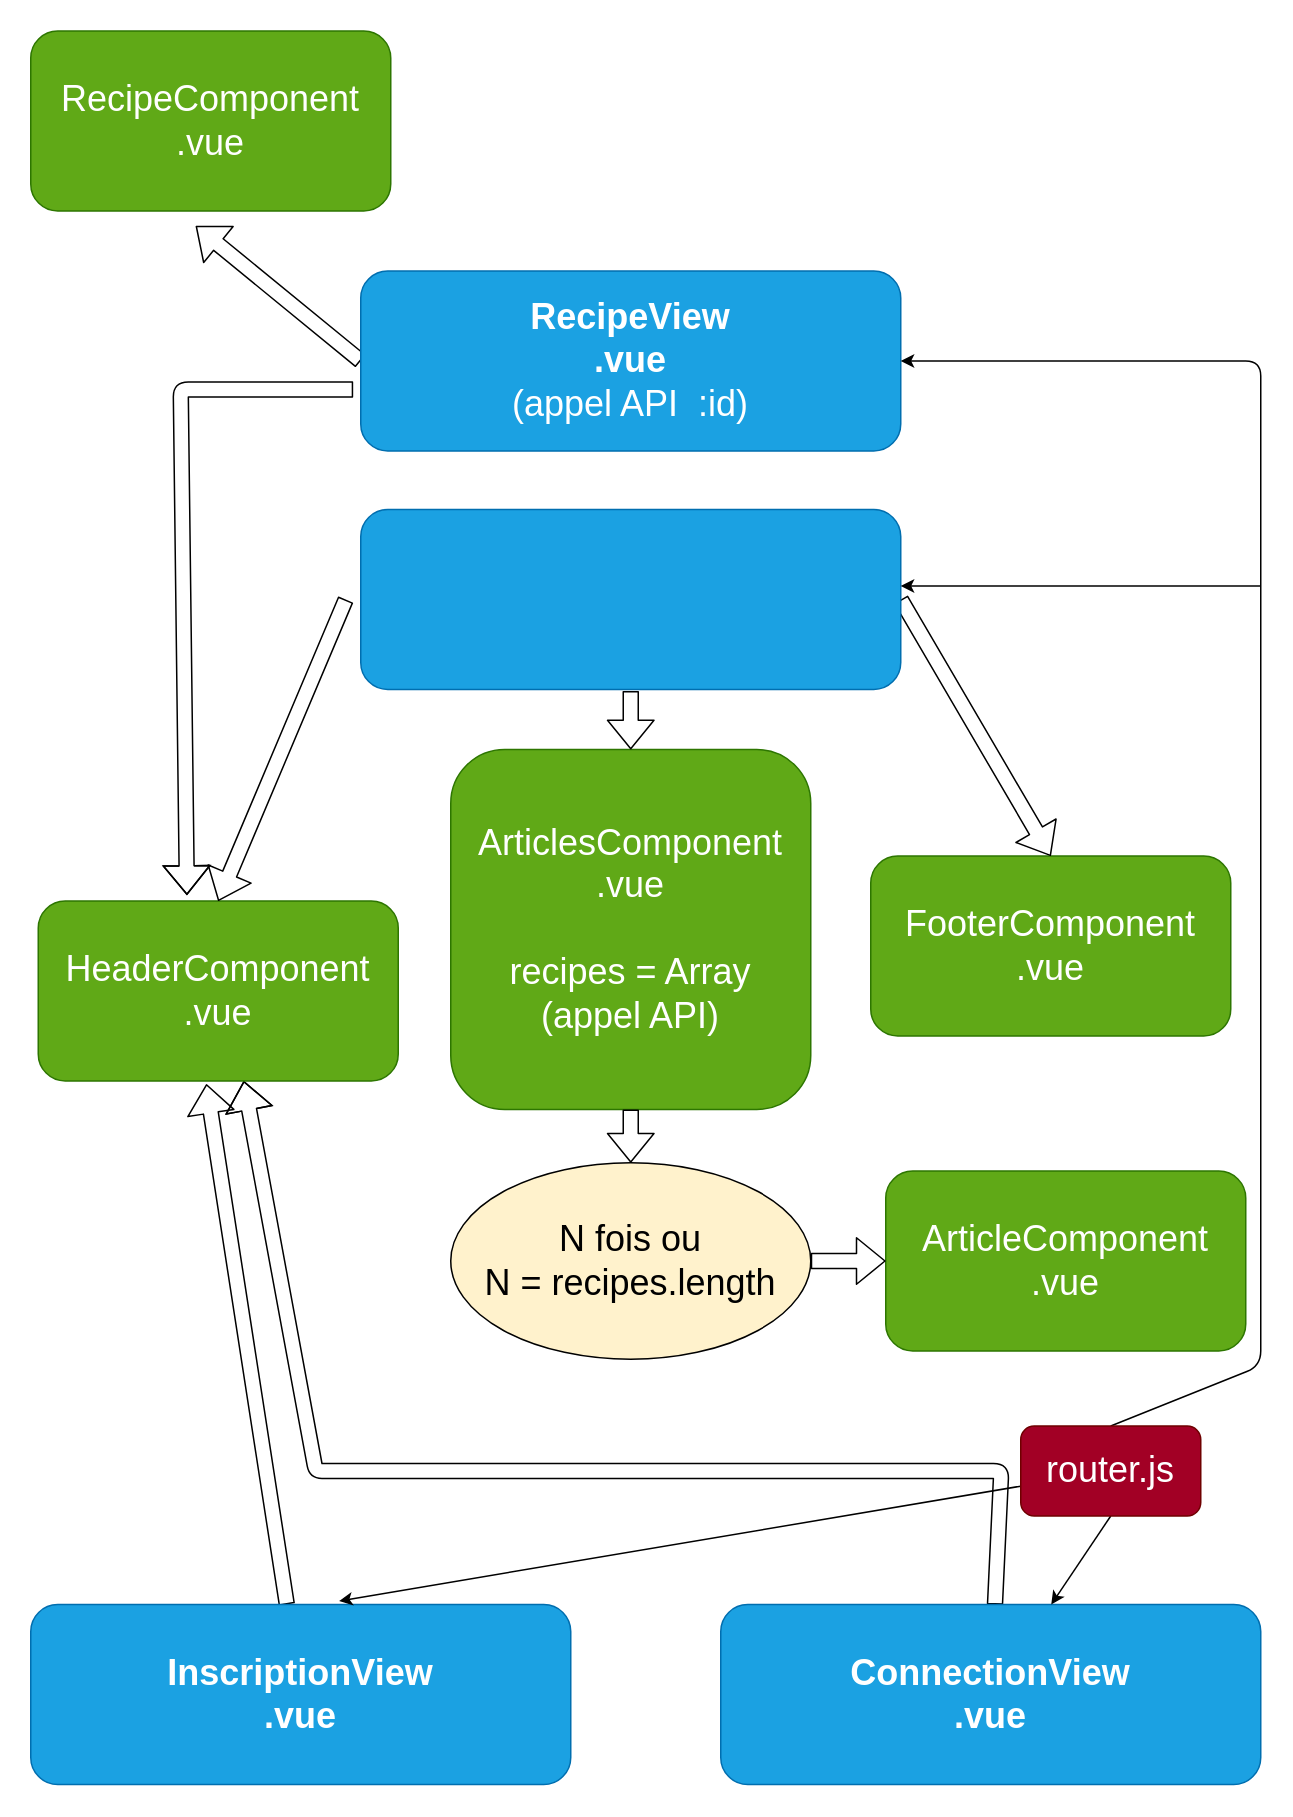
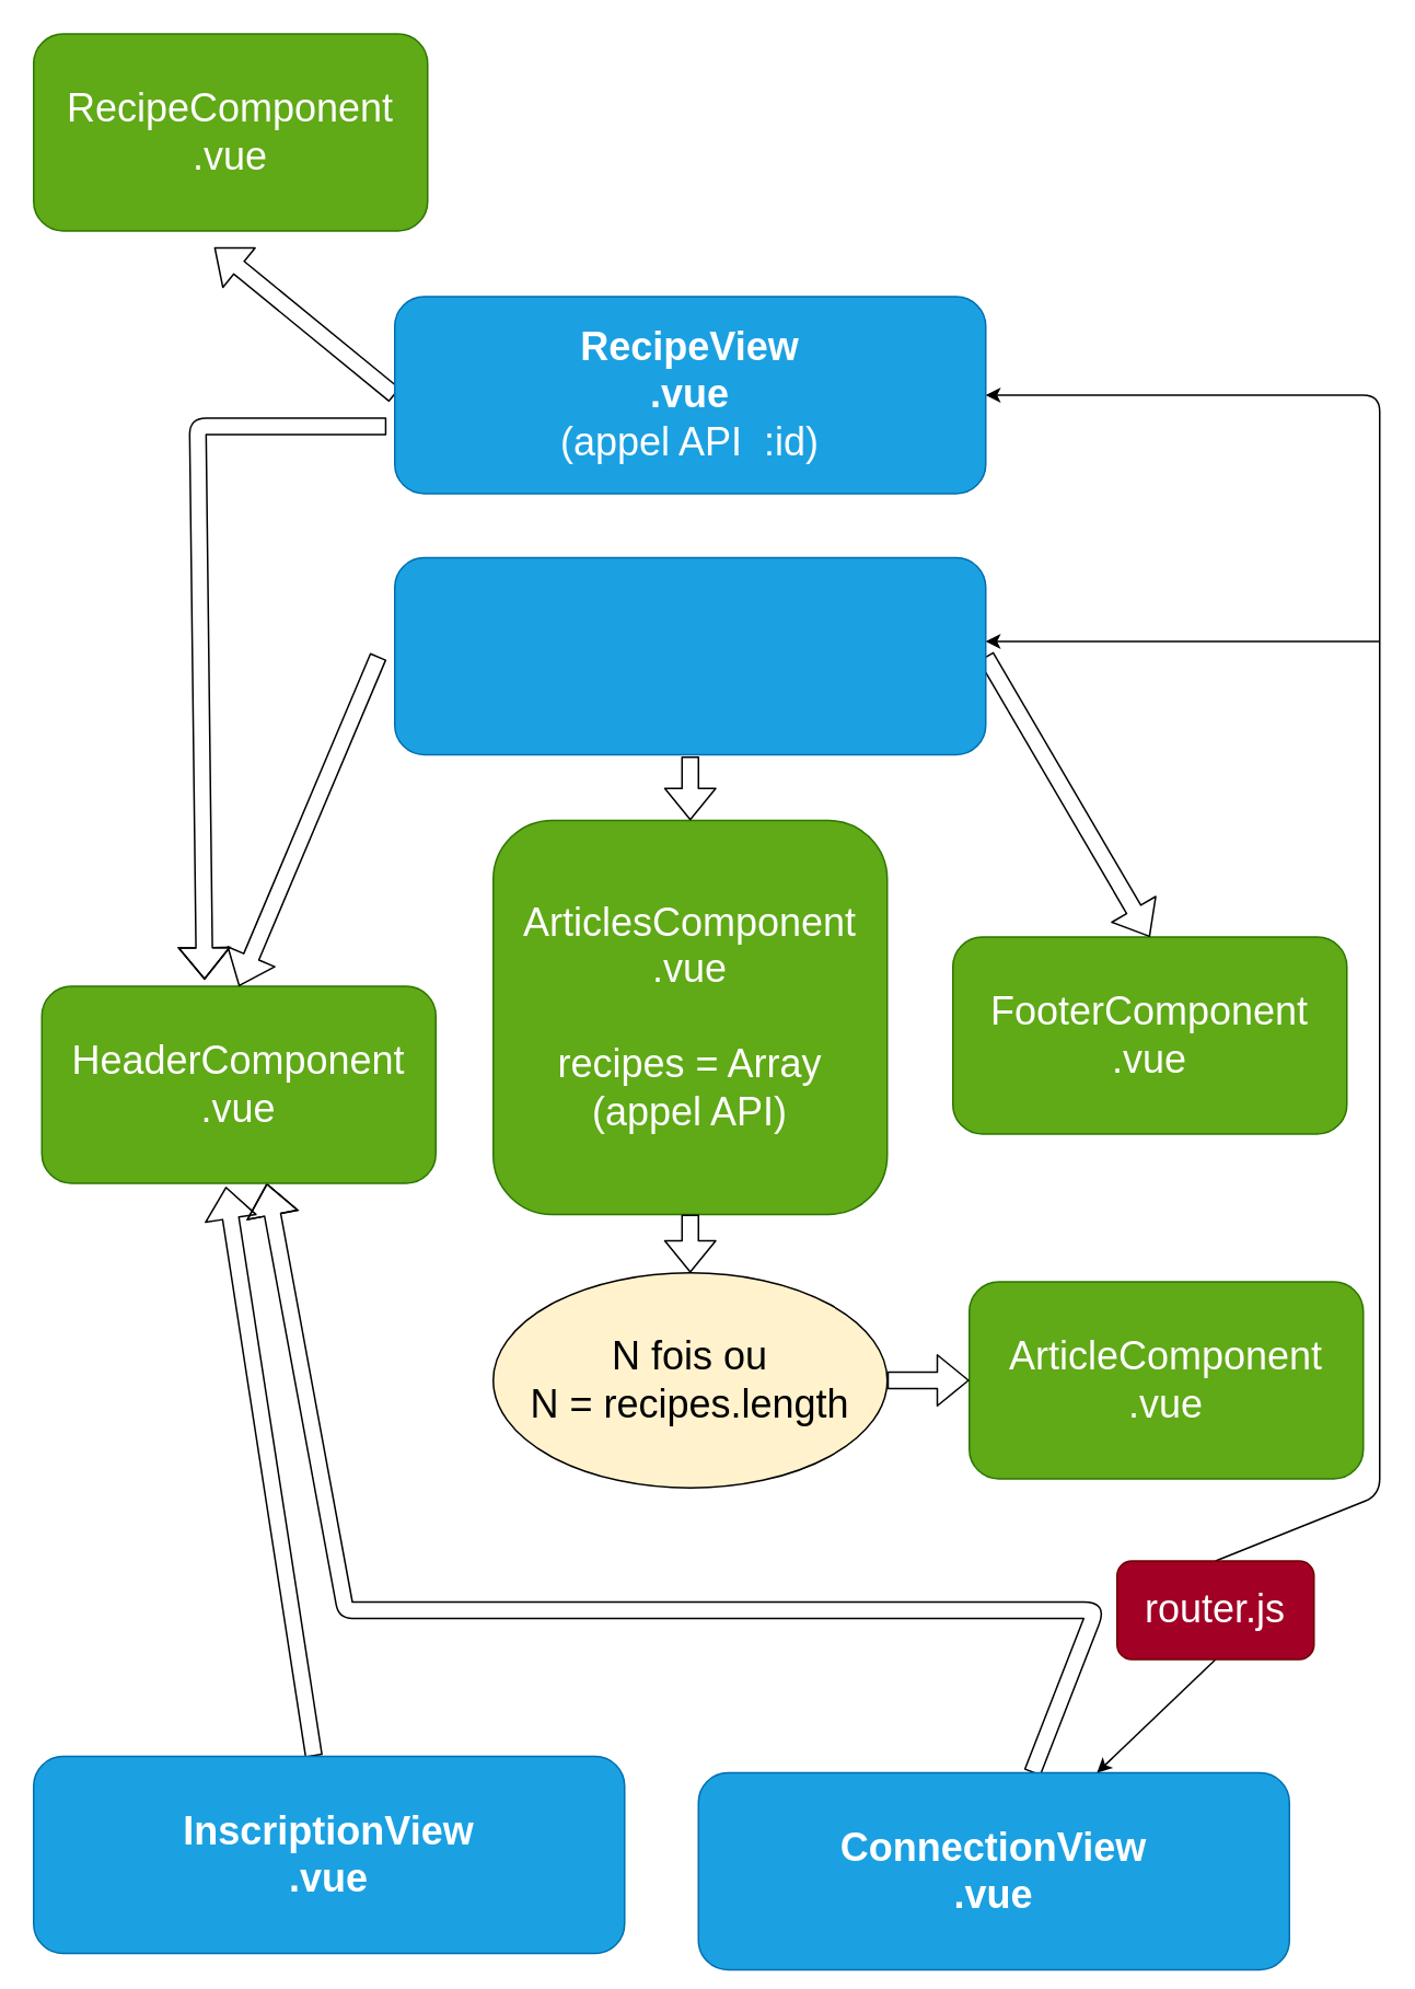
- <mxCell id="23" value="" style="edgeStyle=none;html=1;fontSize=24;entryX=0.571;entryY=-0.019;entryDx=0;entryDy=0;entryPerimeter=0;" parent="1" source="25" target="5" edge="1"><mxGeometry relative="1" as="geometry"><mxPoint x="600" y="960" as="targetPoint" /></mxGeometry></mxCell>
- <mxCell id="3" value="&lt;b&gt;ConnectionView&lt;br&gt;.vue&lt;/b&gt;" style="rounded=1;whiteSpace=wrap;html=1;fontSize=24;fillColor=#1ba1e2;fontColor=#ffffff;strokeColor=#006EAF;" parent="1" vertex="1"><mxGeometry x="480" y="1069" width="360" height="120" as="geometry" /></mxCell>
+ <mxCell id="3" value="&lt;b&gt;ConnectionView&lt;br&gt;.vue&lt;/b&gt;" style="rounded=1;whiteSpace=wrap;html=1;fontSize=24;fillColor=#1ba1e2;fontColor=#ffffff;strokeColor=#006EAF;" parent="1" vertex="1"><mxGeometry x="425" y="1079" width="360" height="120" as="geometry" /></mxCell>
